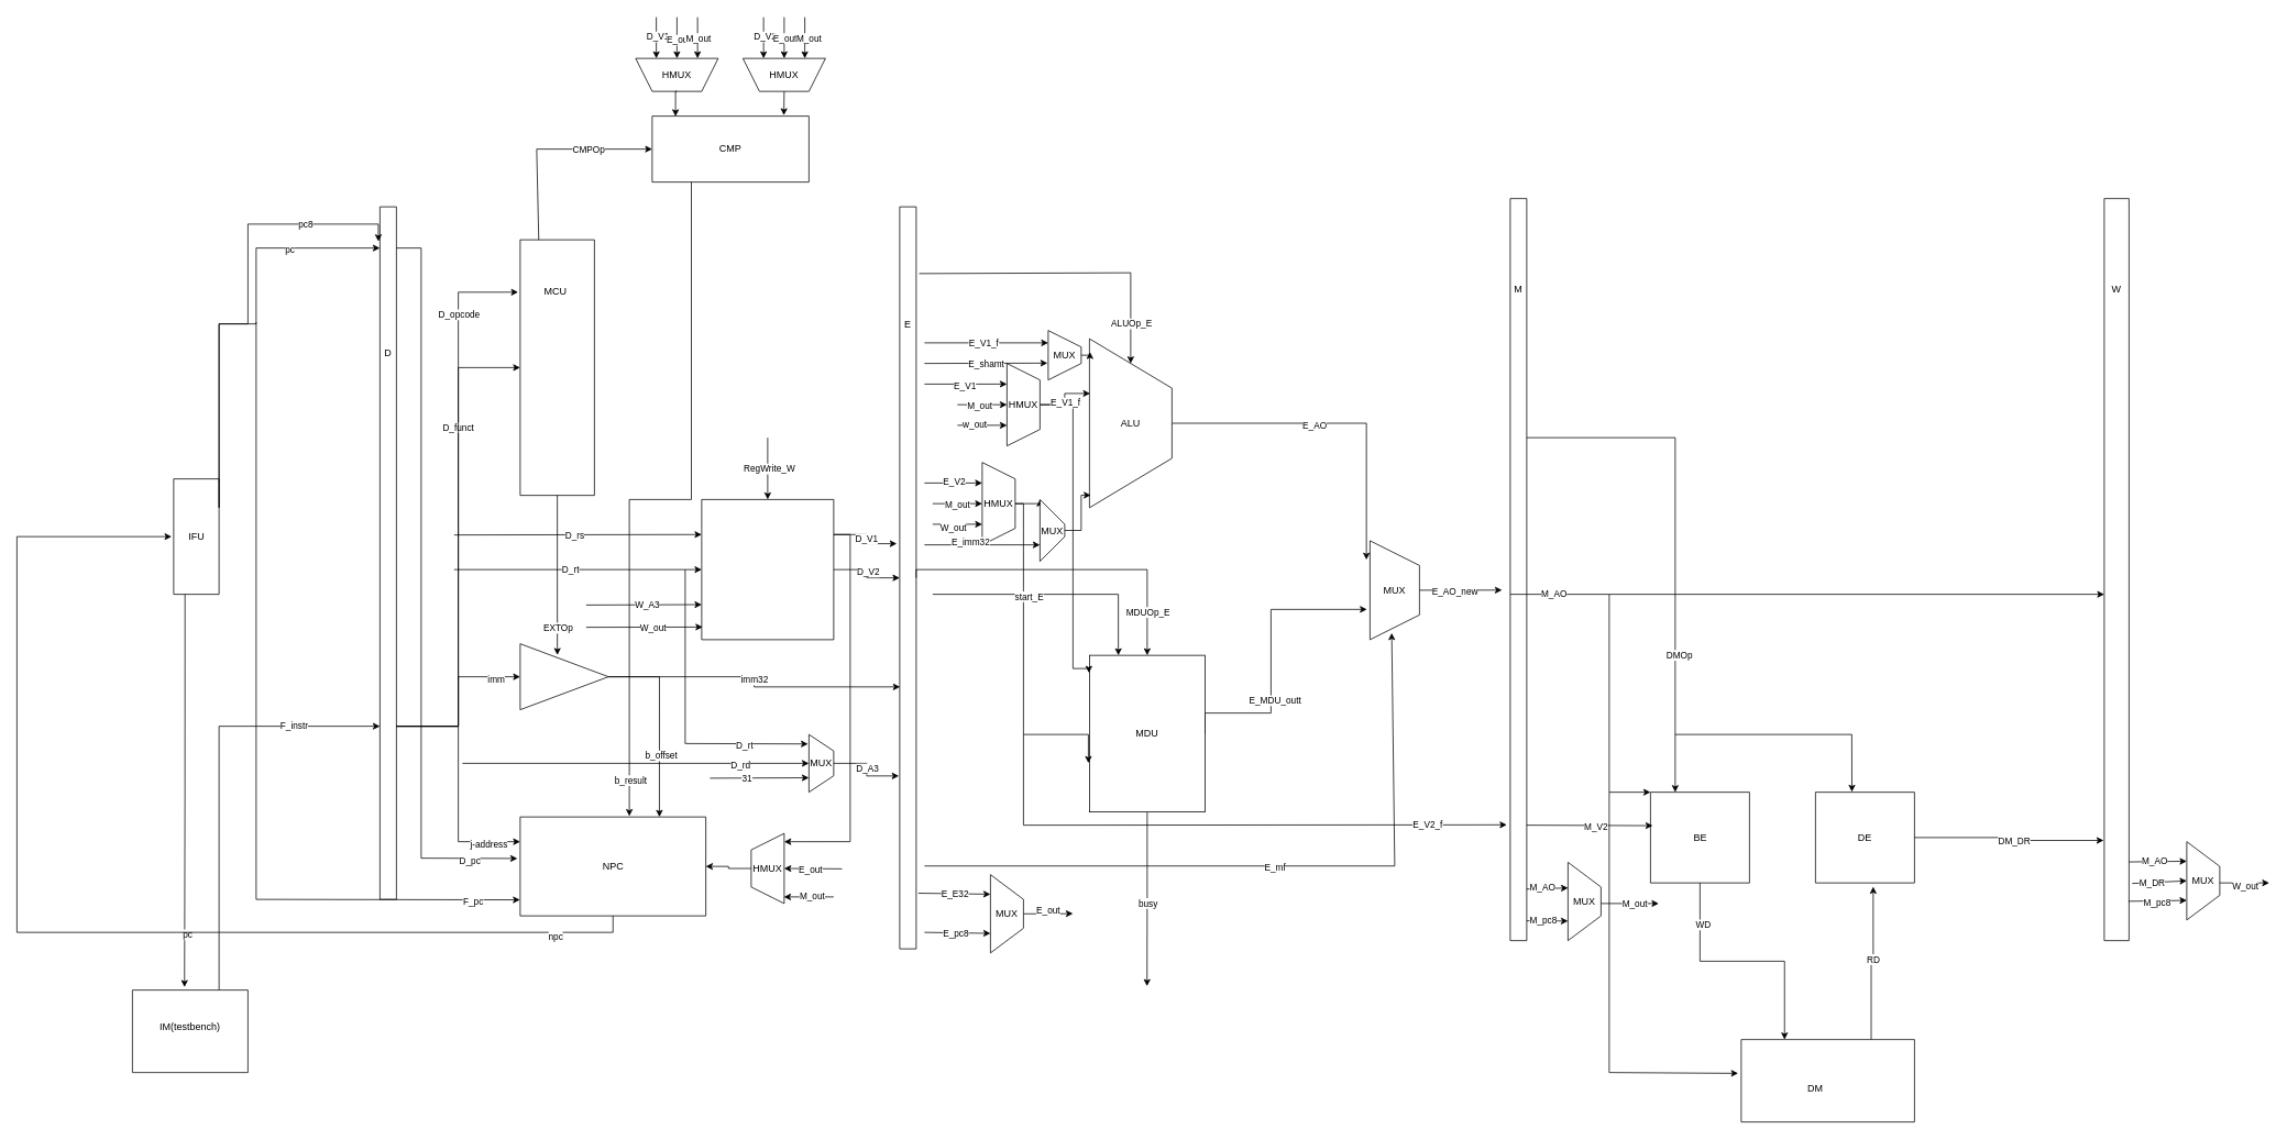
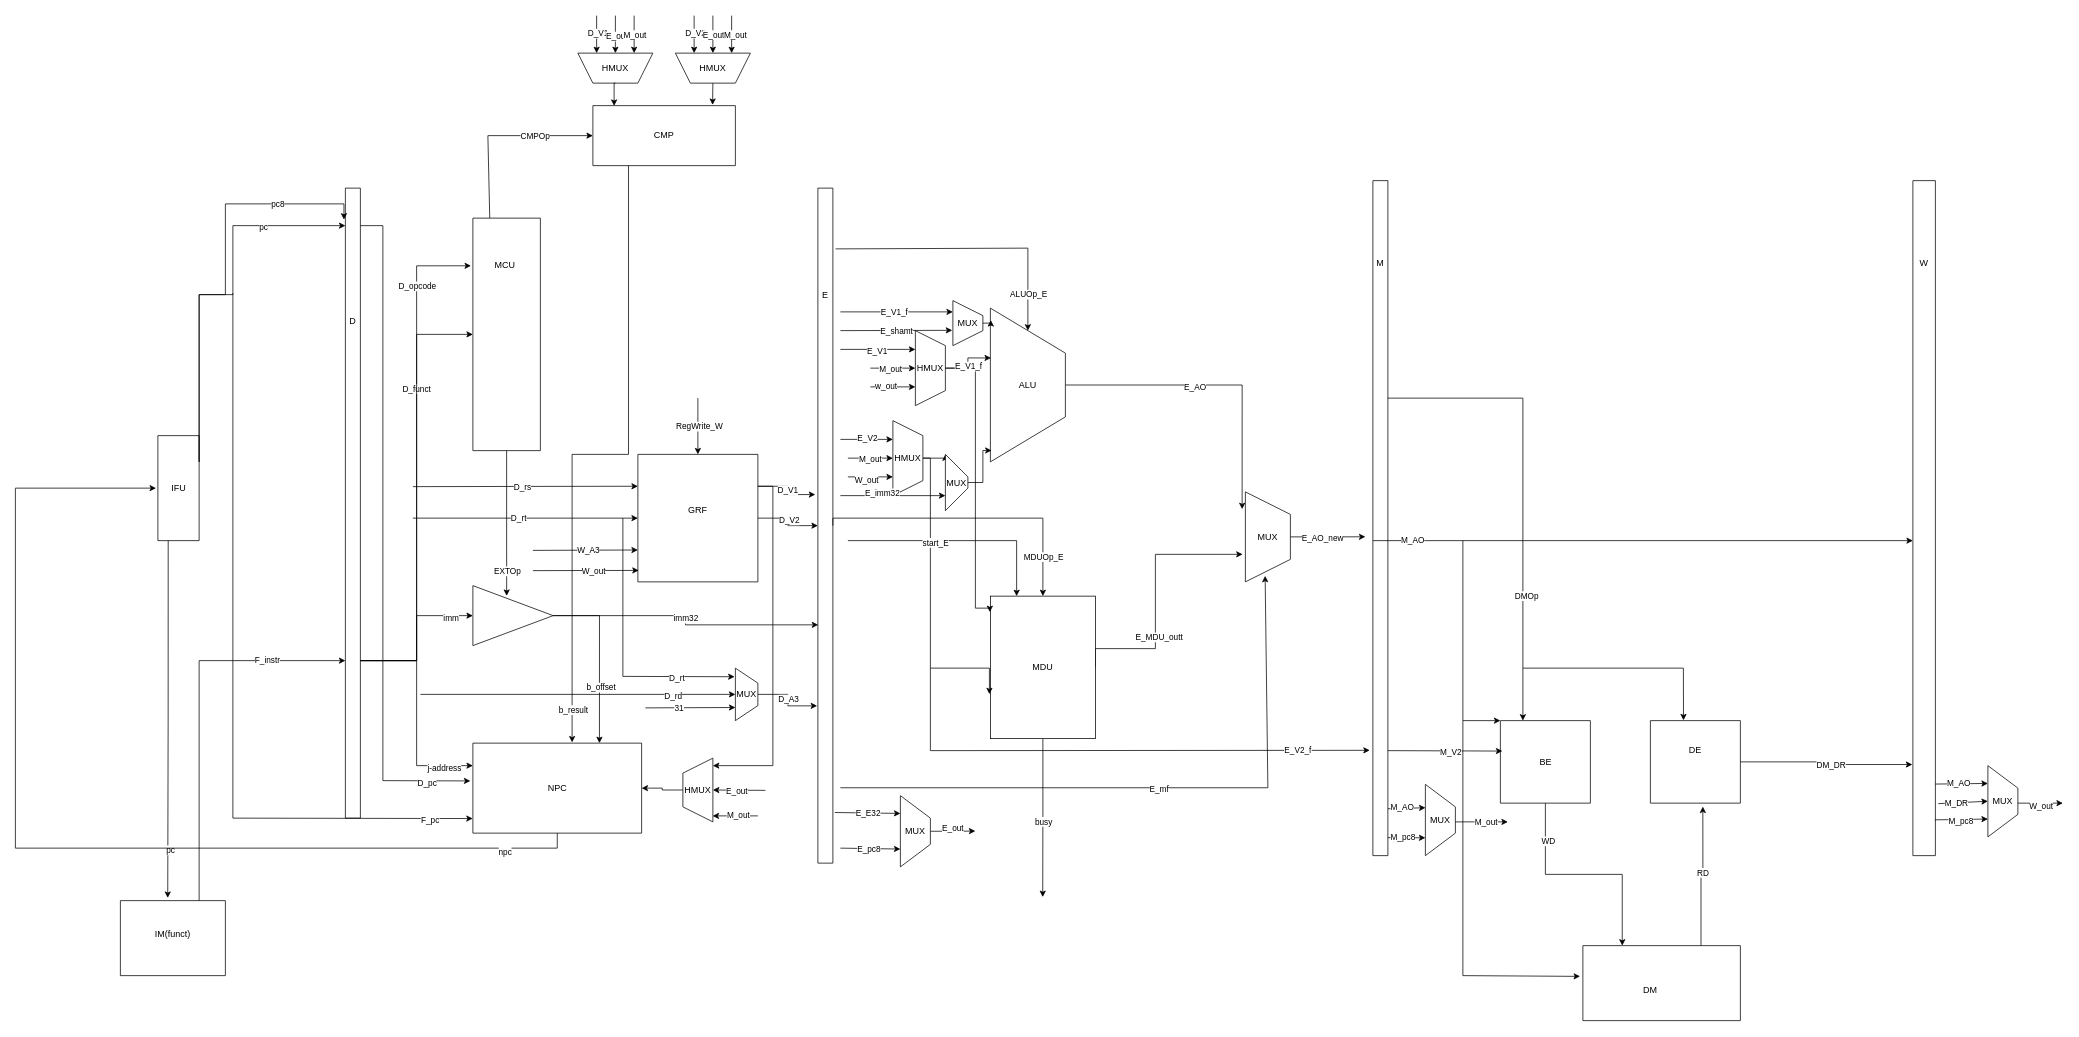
+ <mxCell id="44" value="GRF" style="text;html=1;strokeColor=none;fillColor=none;align=center;verticalAlign=middle;whiteSpace=wrap;rounded=0;" vertex="1" parent="43"><mxGeometry x="50" y="60" width="60" height="30" as="geometry" /></mxCell>
- <mxCell id="161" value="DE" style="text;html=1;strokeColor=none;fillColor=none;align=center;verticalAlign=middle;whiteSpace=wrap;rounded=0;" vertex="1" parent="160"><mxGeometry x="30" y="40" width="60" height="30" as="geometry" /></mxCell>
+ <mxCell id="161" value="DE" style="text;html=1;strokeColor=none;fillColor=none;align=center;verticalAlign=middle;whiteSpace=wrap;rounded=0;" vertex="1" parent="160"><mxGeometry x="30" y="25" width="60" height="30" as="geometry" /></mxCell>
- <mxCell id="21" value="IM(testbench)" style="text;html=1;strokeColor=none;fillColor=none;align=center;verticalAlign=middle;whiteSpace=wrap;rounded=0;" vertex="1" parent="20"><mxGeometry x="40" y="30" width="60" height="30" as="geometry" /></mxCell>
+ <mxCell id="21" value="IM(funct)" style="text;html=1;strokeColor=none;fillColor=none;align=center;verticalAlign=middle;whiteSpace=wrap;rounded=0;" vertex="1" parent="20"><mxGeometry x="40" y="30" width="60" height="30" as="geometry" /></mxCell>
